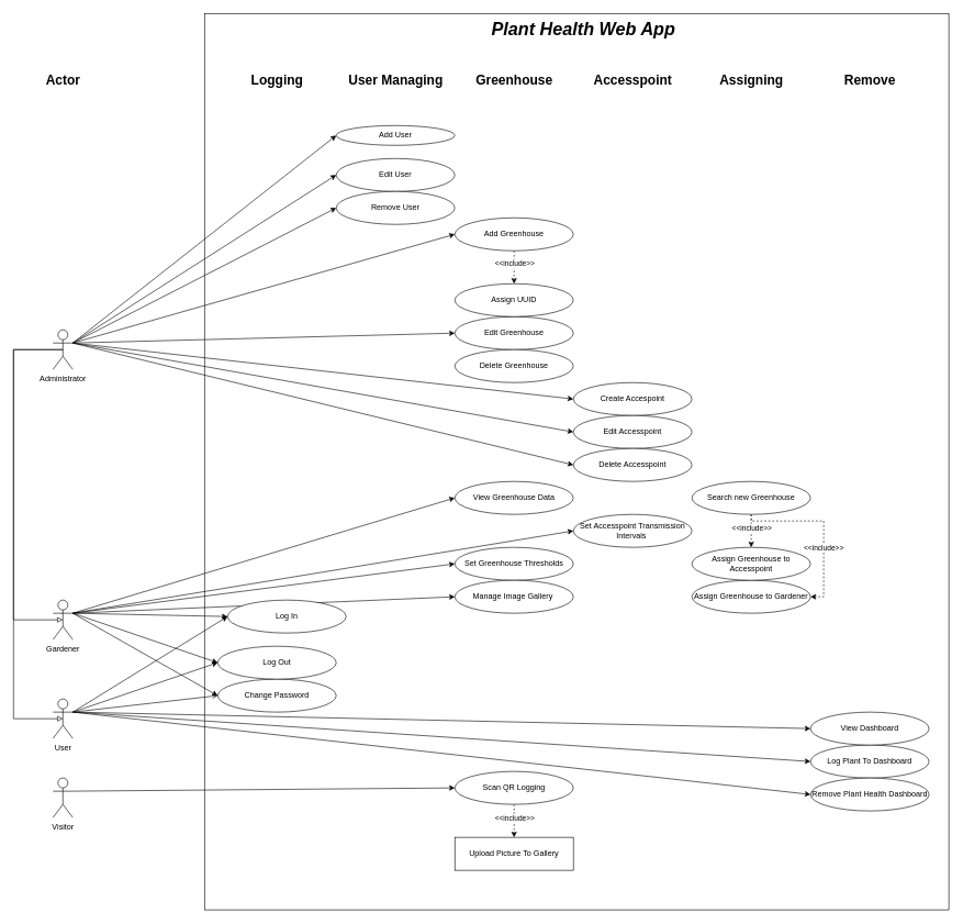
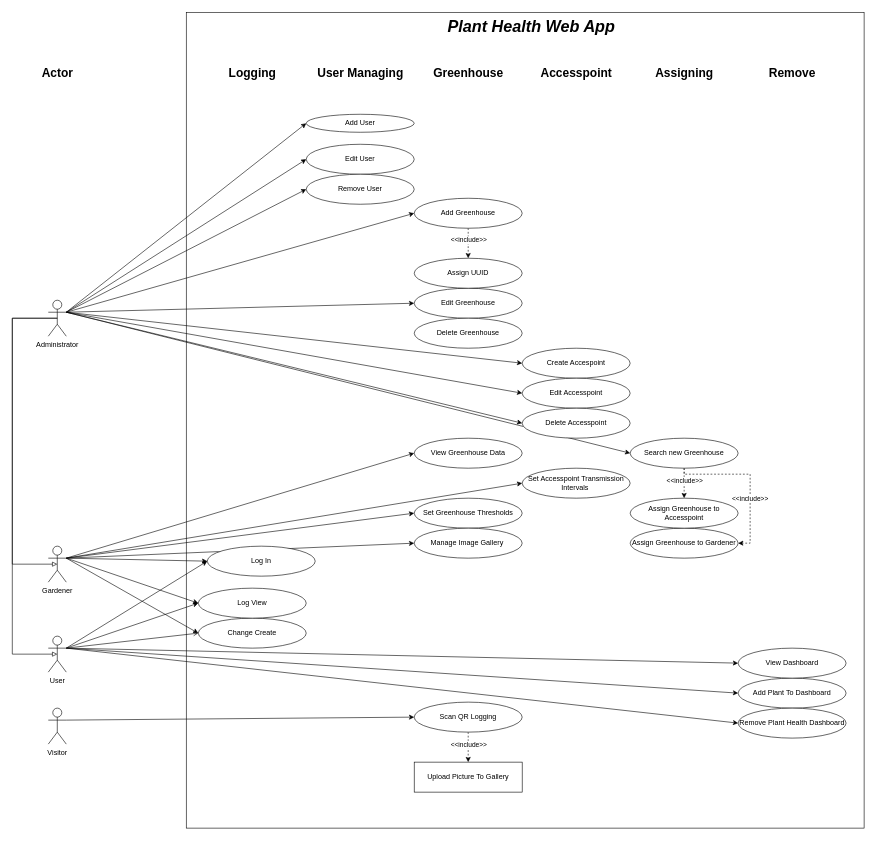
+ <mxCell id="13" style="rounded=0;orthogonalLoop=1;jettySize=auto;html=1;exitX=1;exitY=0.333;exitDx=0;exitDy=0;exitPerimeter=0;entryX=0;entryY=0.5;entryDx=0;entryDy=0;" edge="1" parent="1" source="14" target="46"><mxGeometry relative="1" as="geometry" /></mxCell>
- <mxCell id="58" value="Log Out" style="ellipse;whiteSpace=wrap;html=1;" vertex="1" parent="1"><mxGeometry x="330" y="980" width="180" height="50" as="geometry" /></mxCell>
+ <mxCell id="58" value="Log View" style="ellipse;whiteSpace=wrap;html=1;" vertex="1" parent="1"><mxGeometry x="330" y="980" width="180" height="50" as="geometry" /></mxCell>
- <mxCell id="57" value="Change Password" style="ellipse;whiteSpace=wrap;html=1;" vertex="1" parent="1"><mxGeometry x="330" y="1030" width="180" height="50" as="geometry" /></mxCell>
+ <mxCell id="57" value="Change Create" style="ellipse;whiteSpace=wrap;html=1;" vertex="1" parent="1"><mxGeometry x="330" y="1030" width="180" height="50" as="geometry" /></mxCell>
- <mxCell id="51" value="Log Plant To Dashboard" style="ellipse;whiteSpace=wrap;html=1;" vertex="1" parent="1"><mxGeometry x="1230" y="1130" width="180" height="50" as="geometry" /></mxCell>
+ <mxCell id="51" value="Add Plant To Dashboard" style="ellipse;whiteSpace=wrap;html=1;" vertex="1" parent="1"><mxGeometry x="1230" y="1130" width="180" height="50" as="geometry" /></mxCell>
